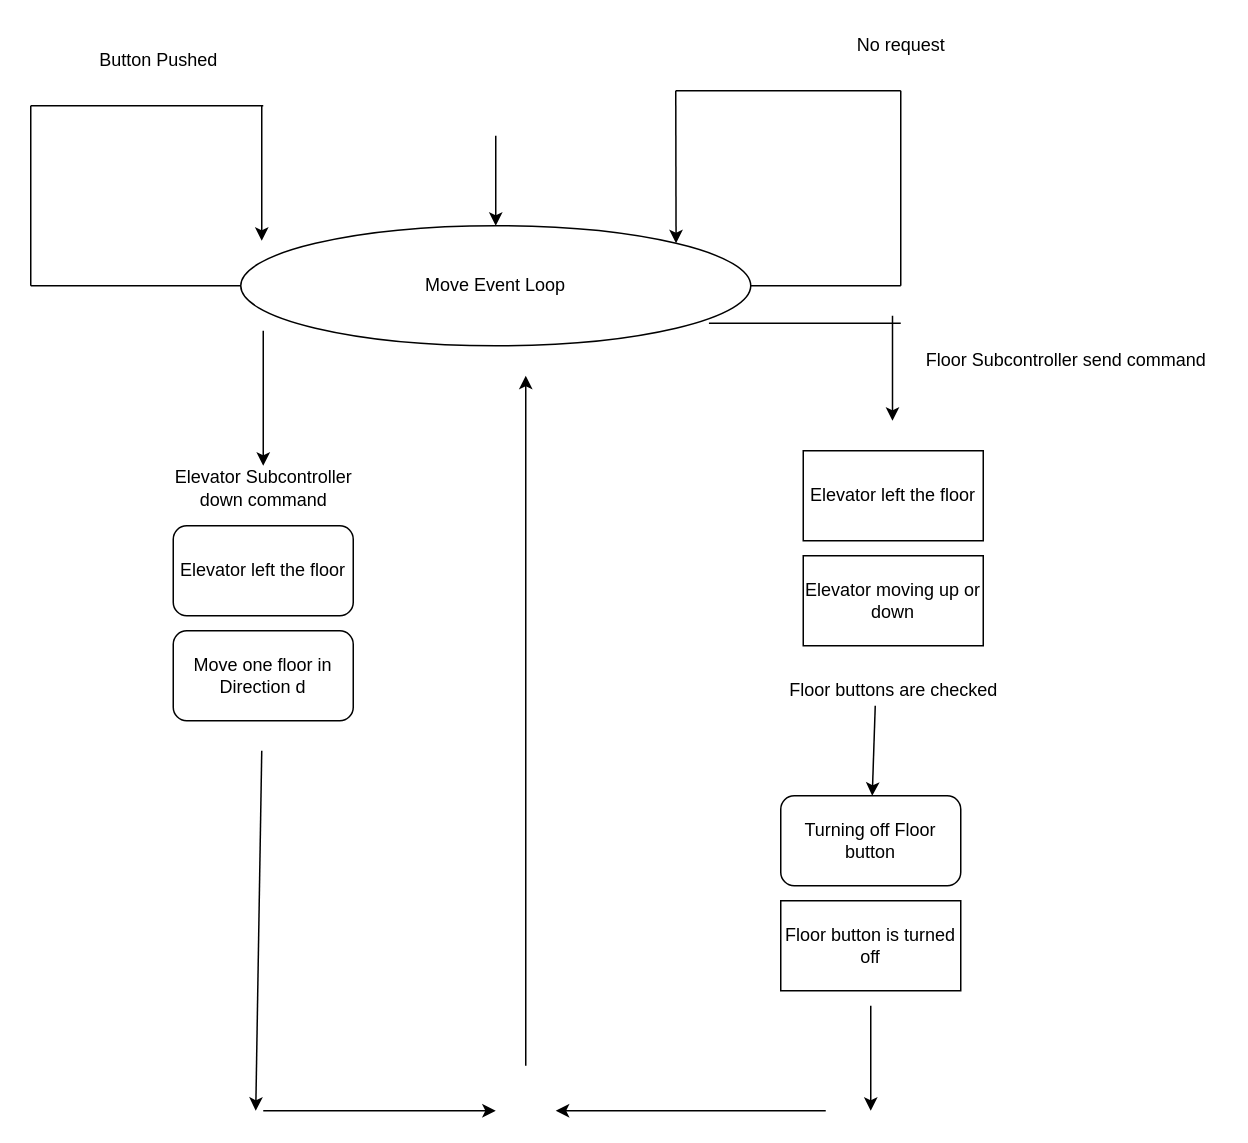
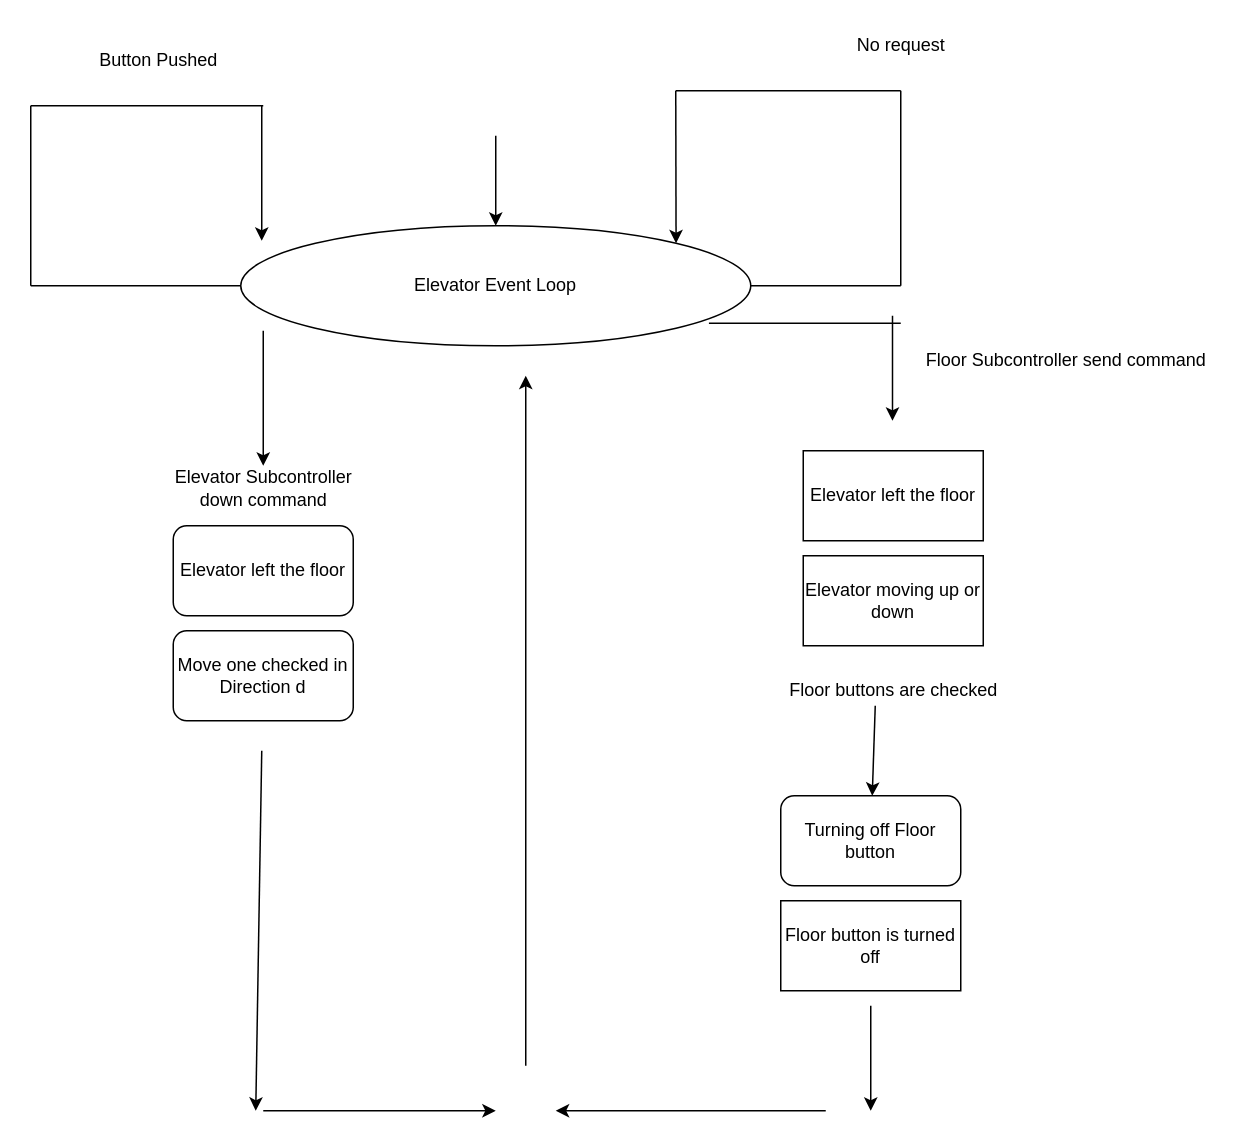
- <mxCell id="2" value="Move Event Loop" style="ellipse;whiteSpace=wrap;html=1;" vertex="1" parent="1"><mxGeometry x="160" y="150" width="340" height="80" as="geometry" /></mxCell>
+ <mxCell id="2" value="Elevator Event Loop" style="ellipse;whiteSpace=wrap;html=1;" vertex="1" parent="1"><mxGeometry x="160" y="150" width="340" height="80" as="geometry" /></mxCell>
- <mxCell id="17" value="Move one floor in Direction d" style="rounded=1;whiteSpace=wrap;html=1;" vertex="1" parent="1"><mxGeometry x="115" y="420" width="120" height="60" as="geometry" /></mxCell>
+ <mxCell id="17" value="Move one checked in Direction d" style="rounded=1;whiteSpace=wrap;html=1;" vertex="1" parent="1"><mxGeometry x="115" y="420" width="120" height="60" as="geometry" /></mxCell>
